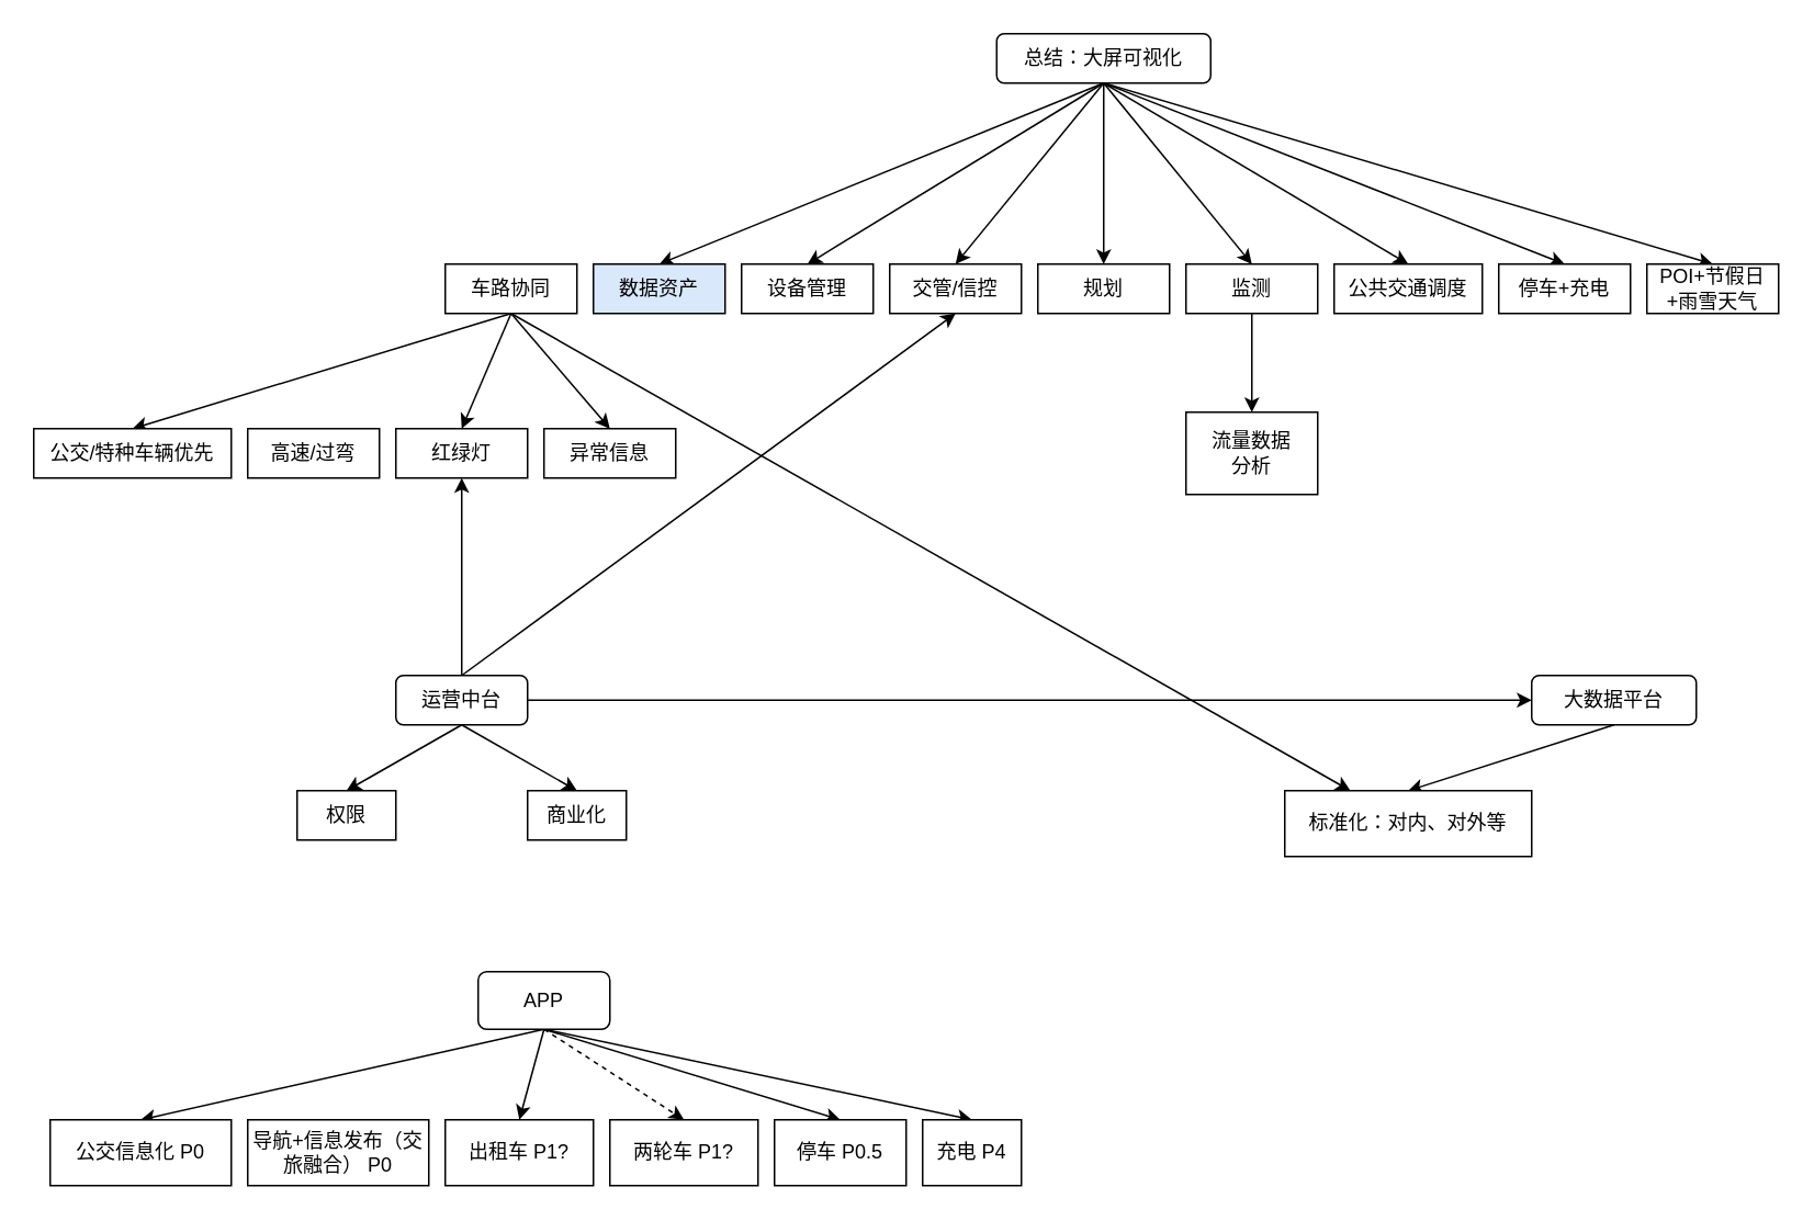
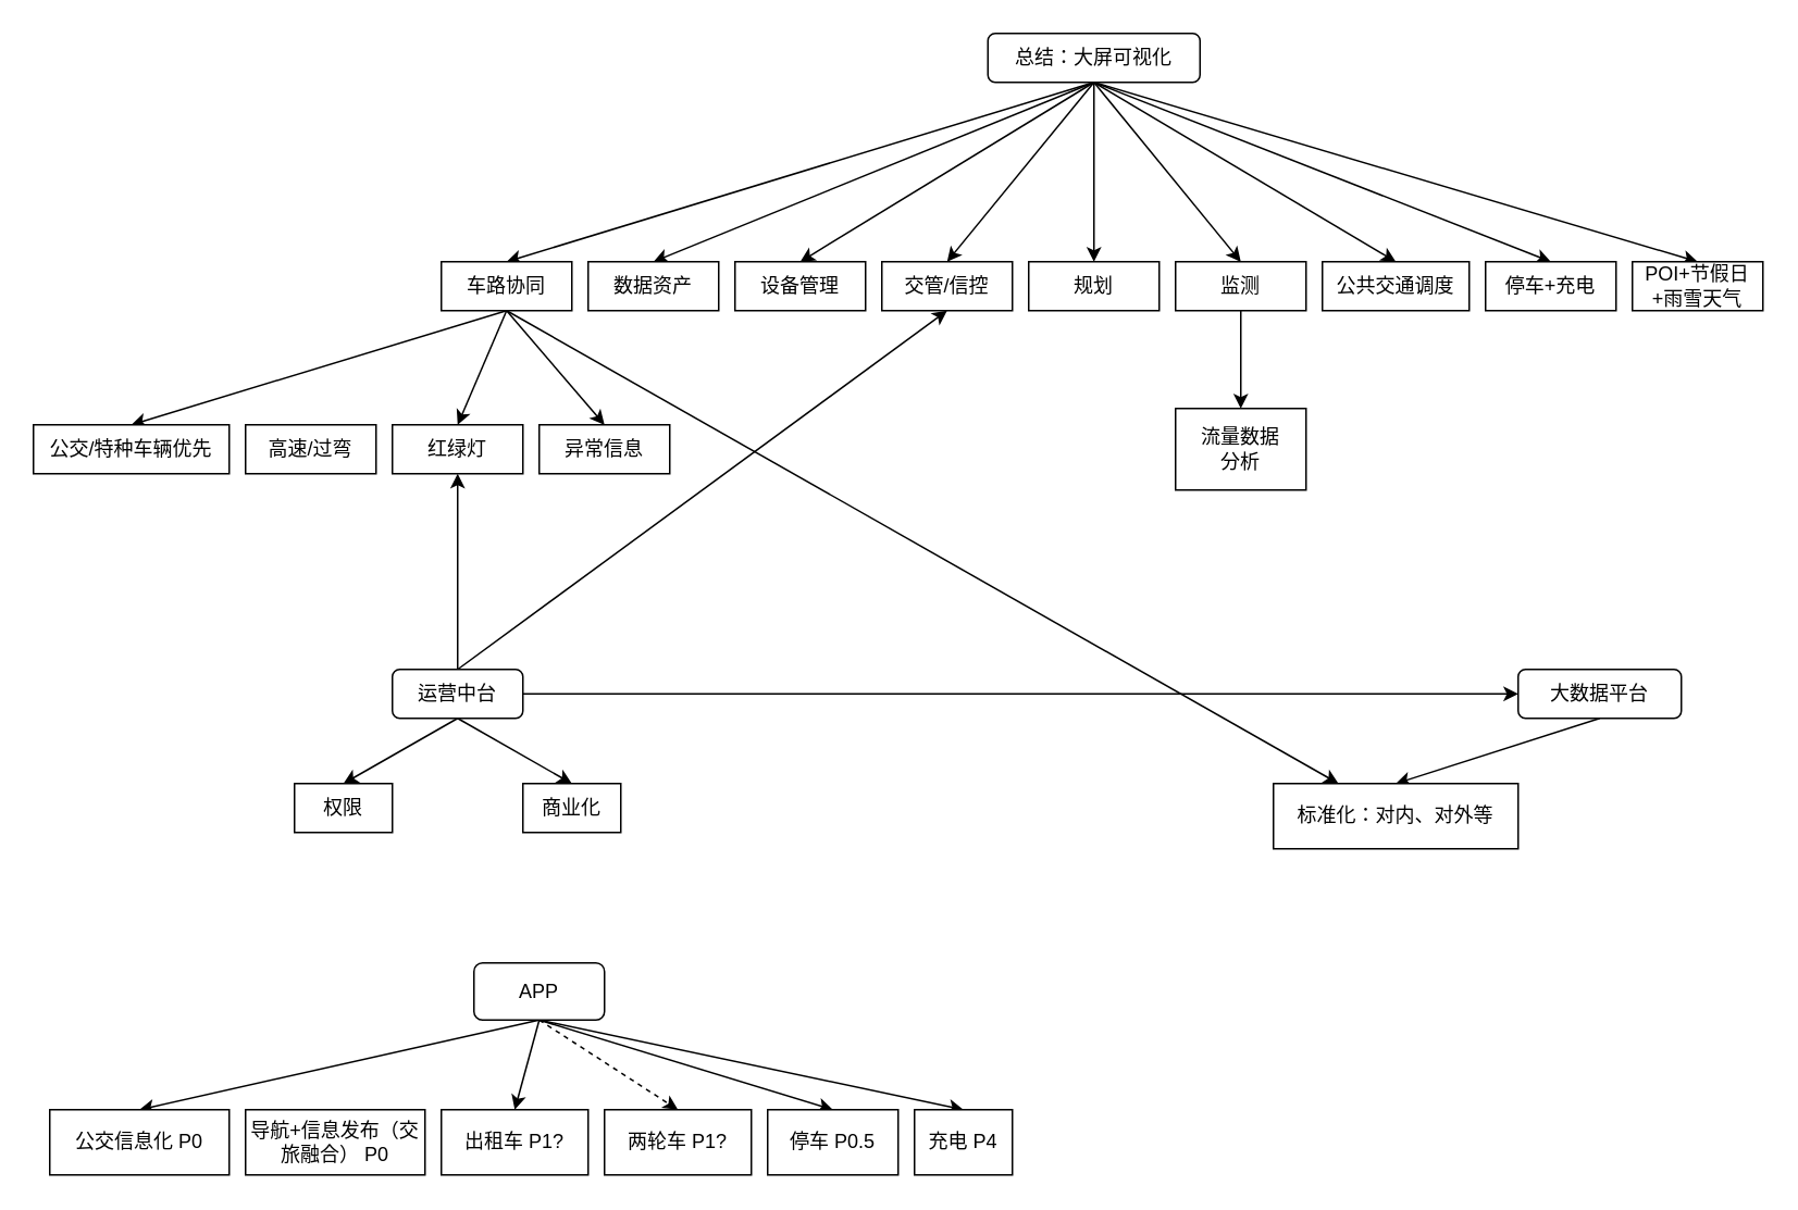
+ <mxCell id="2" style="rounded=0;orthogonalLoop=1;jettySize=auto;html=1;exitX=0.5;exitY=1;exitDx=0;exitDy=0;entryX=0.5;entryY=0;entryDx=0;entryDy=0;" edge="1" parent="1" source="11" target="16"><mxGeometry relative="1" as="geometry" /></mxCell>
- <mxCell id="21" value="数据资产" style="rounded=0;whiteSpace=wrap;html=1;fillColor=#dae8fc;" vertex="1" parent="1"><mxGeometry x="360" y="160" width="80" height="30" as="geometry" /></mxCell>
+ <mxCell id="21" value="数据资产" style="rounded=0;whiteSpace=wrap;html=1;" vertex="1" parent="1"><mxGeometry x="360" y="160" width="80" height="30" as="geometry" /></mxCell>
